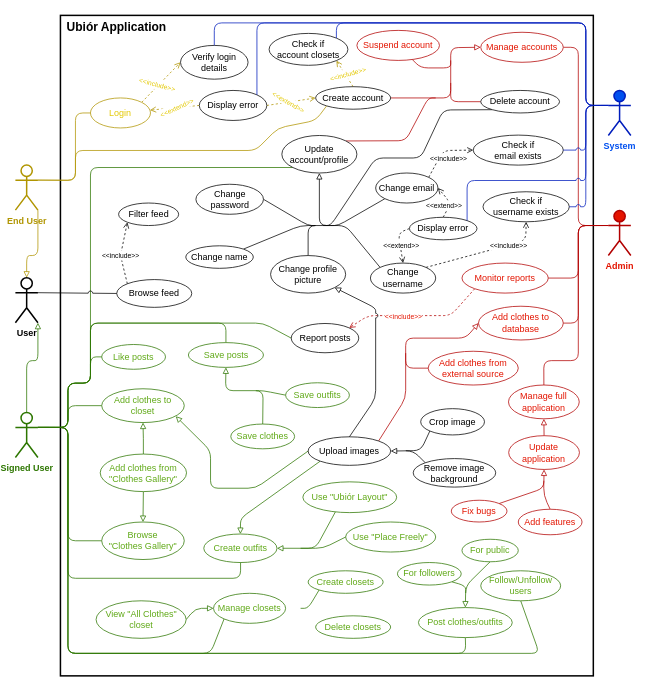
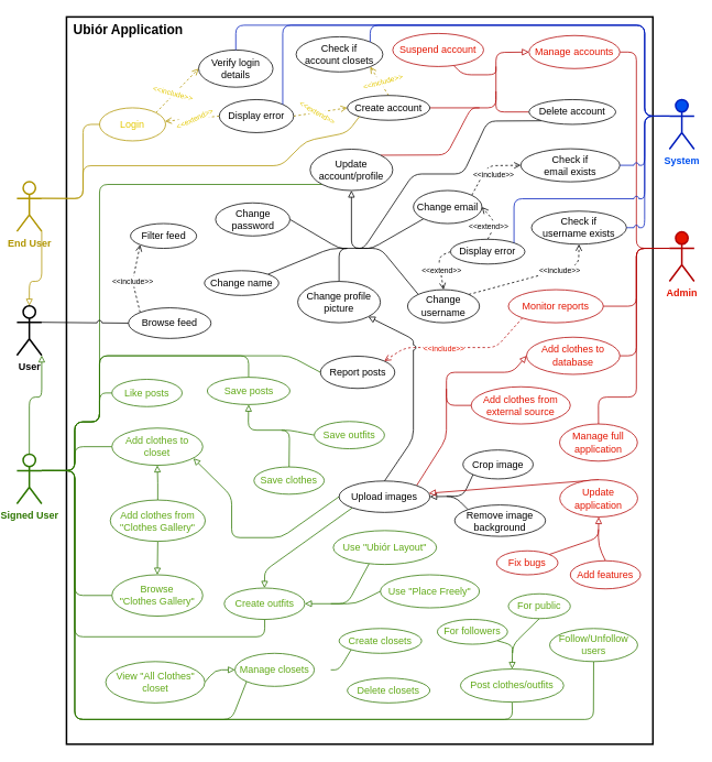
- <mxCell id="106" style="edgeStyle=none;rounded=0;orthogonalLoop=1;jettySize=auto;html=1;exitX=0.5;exitY=0;exitDx=0;exitDy=0;entryX=0.5;entryY=1;entryDx=0;entryDy=0;elbow=vertical;endArrow=block;endFill=0;fillColor=#e51400;strokeColor=#B20000;" parent="1" source="107" target="103" edge="1"><mxGeometry relative="1" as="geometry" /></mxCell>
+ <mxCell id="106" style="edgeStyle=none;rounded=0;orthogonalLoop=1;jettySize=auto;html=1;exitX=0.5;exitY=0;exitDx=0;exitDy=0;elbow=vertical;endArrow=block;endFill=0;fillColor=#e51400;strokeColor=#B20000;" parent="1" source="107" target="46" edge="1"><mxGeometry relative="1" as="geometry" /></mxCell>
- <mxCell id="31" value="Follow/Unfollow users" style="ellipse;whiteSpace=wrap;html=1;strokeColor=#2D7600;fontColor=#60A917;" parent="1" vertex="1"><mxGeometry x="640" y="760" width="106.5" height="40" as="geometry" /></mxCell>
+ <mxCell id="31" value="Follow/Unfollow users" style="ellipse;whiteSpace=wrap;html=1;strokeColor=#2D7600;fontColor=#60A917;" parent="1" vertex="1"><mxGeometry x="665" y="760" width="106.5" height="40" as="geometry" /></mxCell>
